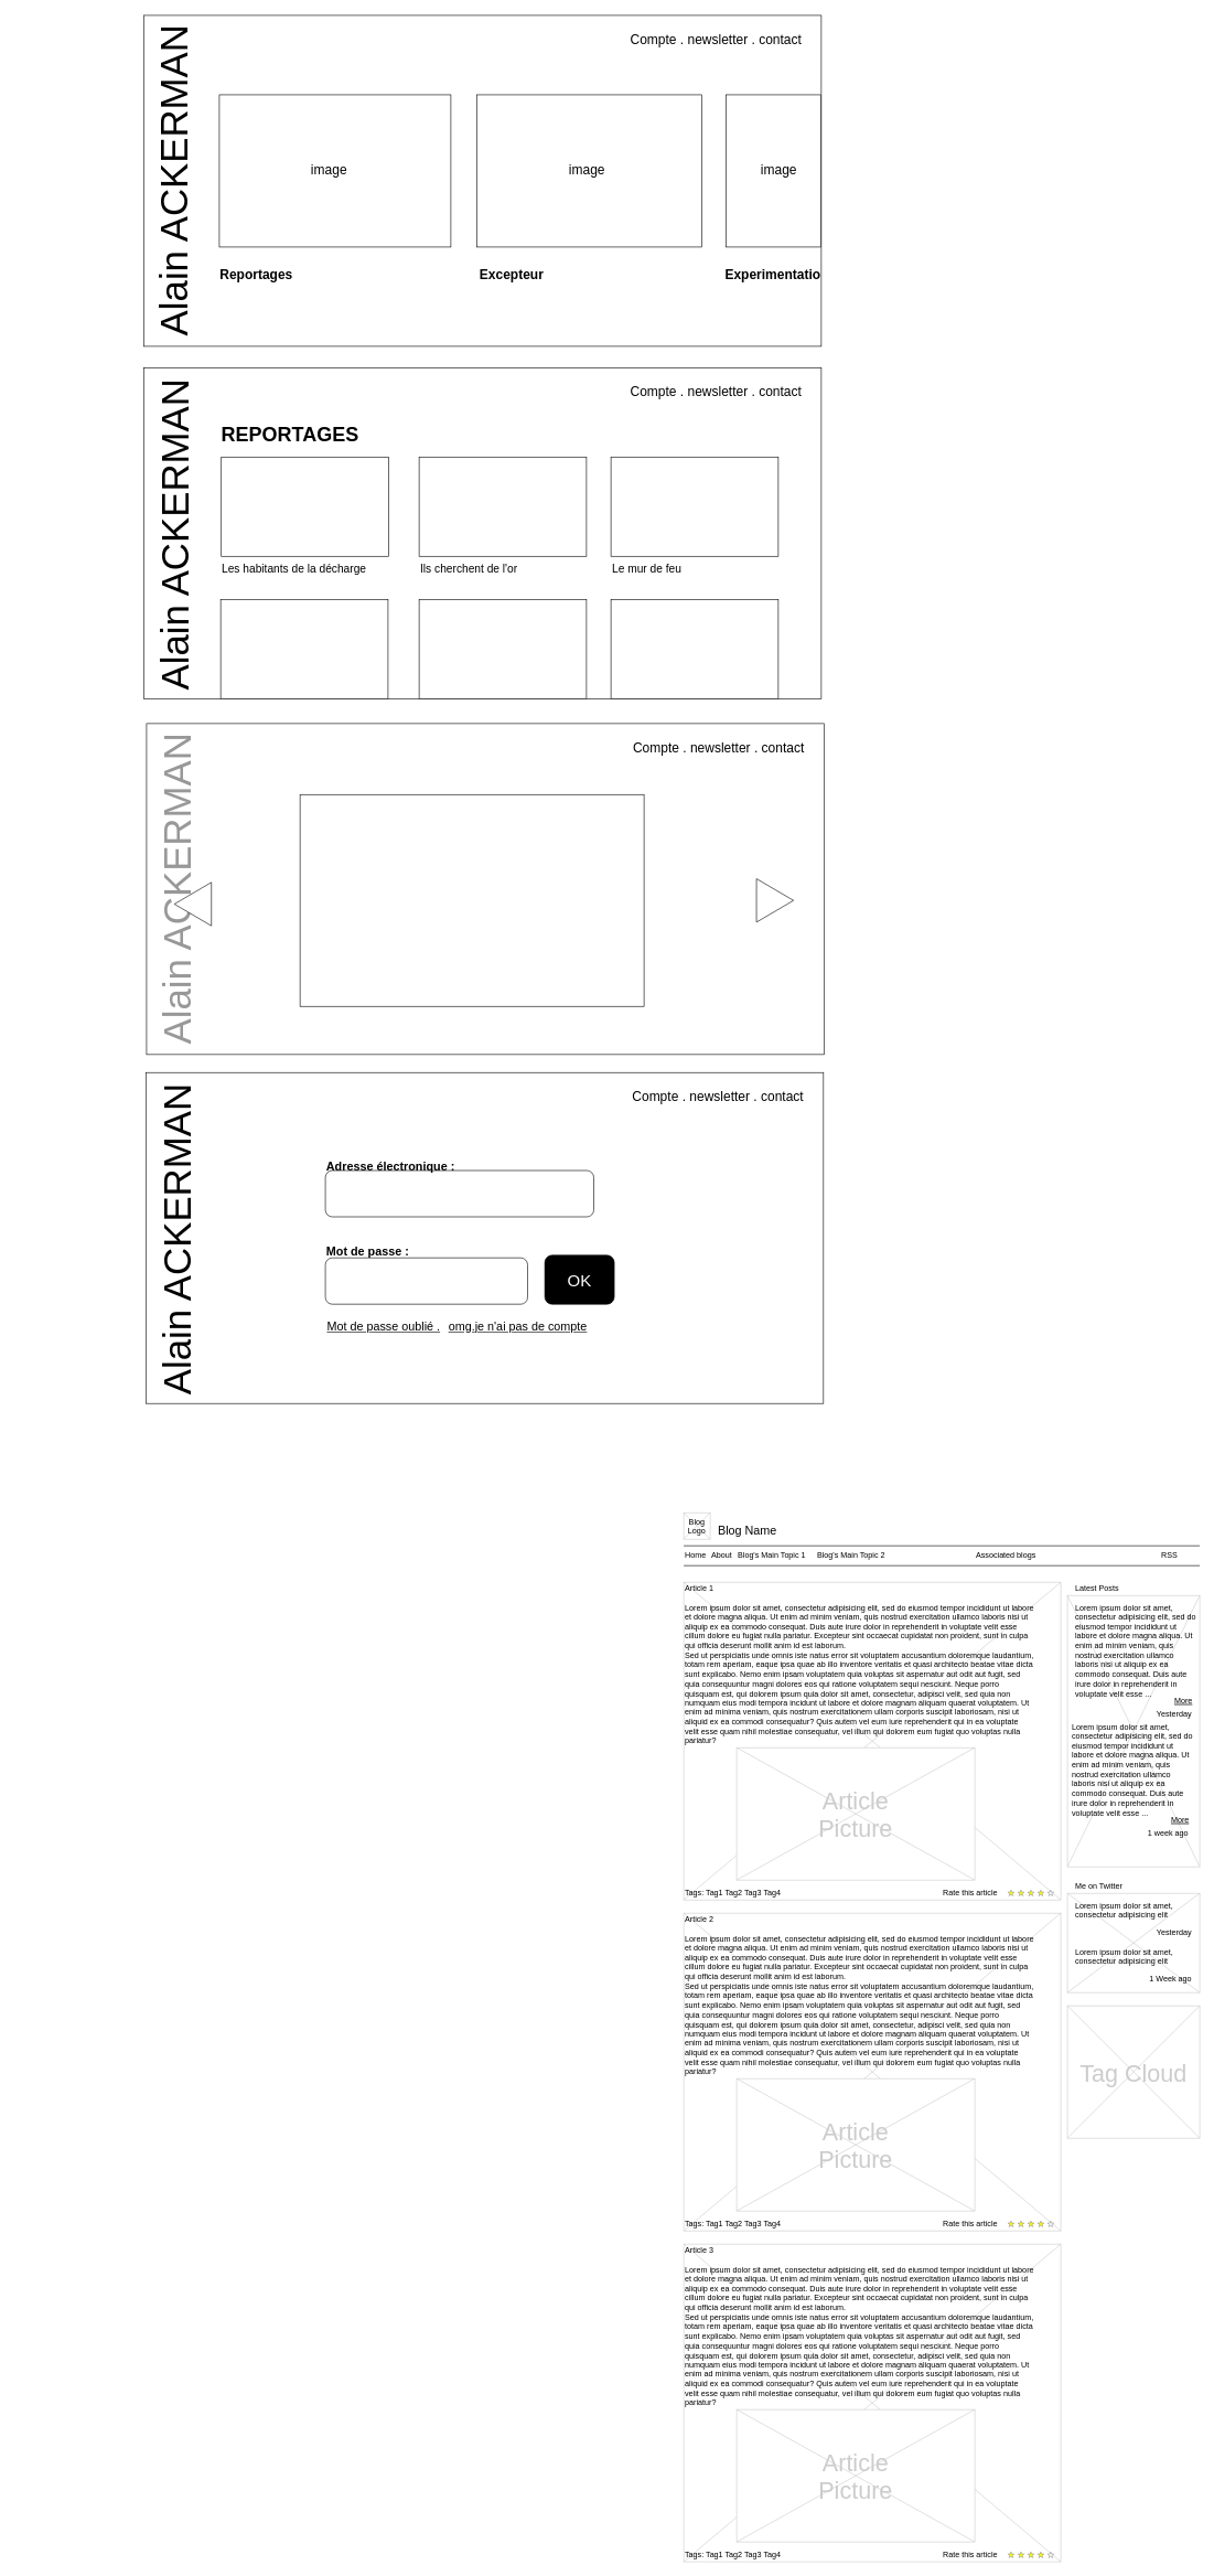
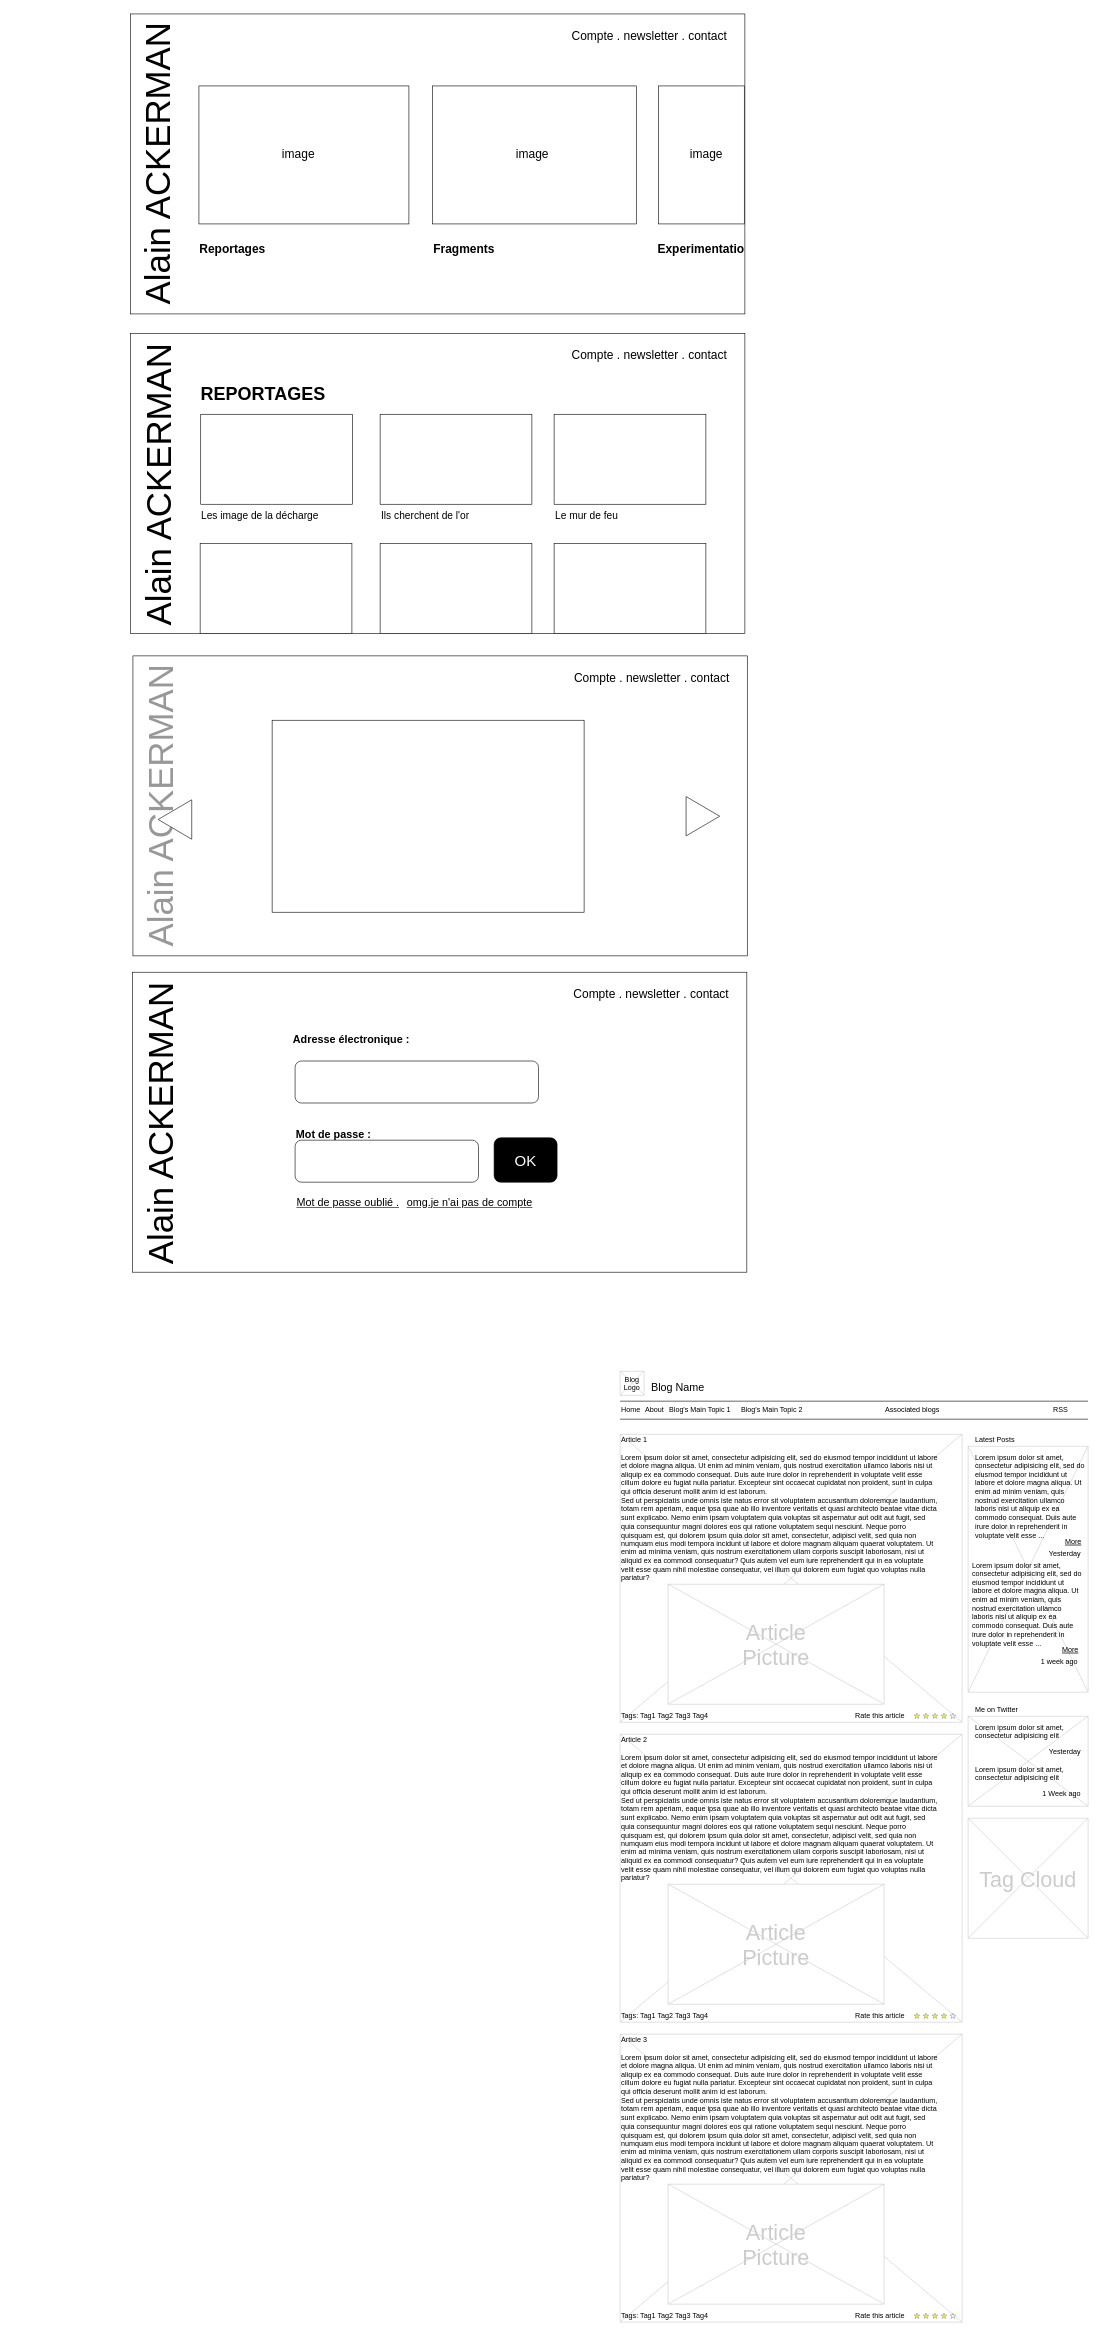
- <mxCell id="62" value="Excepteur" style="text;html=1;strokeColor=none;fillColor=none;align=center;verticalAlign=middle;whiteSpace=wrap;rounded=0;fontSize=20;fontStyle=1" vertex="1" parent="54"><mxGeometry x="481" y="372.75" width="150" height="40" as="geometry" /></mxCell>
+ <mxCell id="62" value="Fragments" style="text;html=1;strokeColor=none;fillColor=none;align=center;verticalAlign=middle;whiteSpace=wrap;rounded=0;fontSize=20;fontStyle=1" vertex="1" parent="54"><mxGeometry x="481" y="372.75" width="150" height="40" as="geometry" /></mxCell>
- <mxCell id="79" value="Les habitants de la décharge" style="text;html=1;strokeColor=none;fillColor=none;align=left;verticalAlign=middle;whiteSpace=wrap;rounded=0;fontSize=17;" vertex="1" parent="73"><mxGeometry x="120.25" y="284.5" width="254" height="40" as="geometry" /></mxCell>
+ <mxCell id="79" value="Les image de la décharge" style="text;html=1;strokeColor=none;fillColor=none;align=left;verticalAlign=middle;whiteSpace=wrap;rounded=0;fontSize=17;" vertex="1" parent="73"><mxGeometry x="120.25" y="284.5" width="254" height="40" as="geometry" /></mxCell>
- <mxCell id="91" value="&lt;font style=&quot;font-size: 18px&quot;&gt;&lt;b&gt;&lt;font style=&quot;font-size: 18px&quot;&gt;Adresse électronique :&lt;br&gt;&lt;/font&gt;&lt;/b&gt;&lt;/font&gt;" style="text;html=1;strokeColor=none;fillColor=none;align=left;verticalAlign=middle;whiteSpace=wrap;rounded=0;fontSize=58;" vertex="1" parent="53"><mxGeometry x="274.3" y="1708" width="244" height="40" as="geometry" /></mxCell>
+ <mxCell id="91" value="&lt;font style=&quot;font-size: 18px&quot;&gt;&lt;b&gt;&lt;font style=&quot;font-size: 18px&quot;&gt;Adresse électronique :&lt;br&gt;&lt;/font&gt;&lt;/b&gt;&lt;/font&gt;" style="text;html=1;strokeColor=none;fillColor=none;align=left;verticalAlign=middle;whiteSpace=wrap;rounded=0;fontSize=58;" vertex="1" parent="53"><mxGeometry x="269.3" y="1678" width="244" height="40" as="geometry" /></mxCell>
